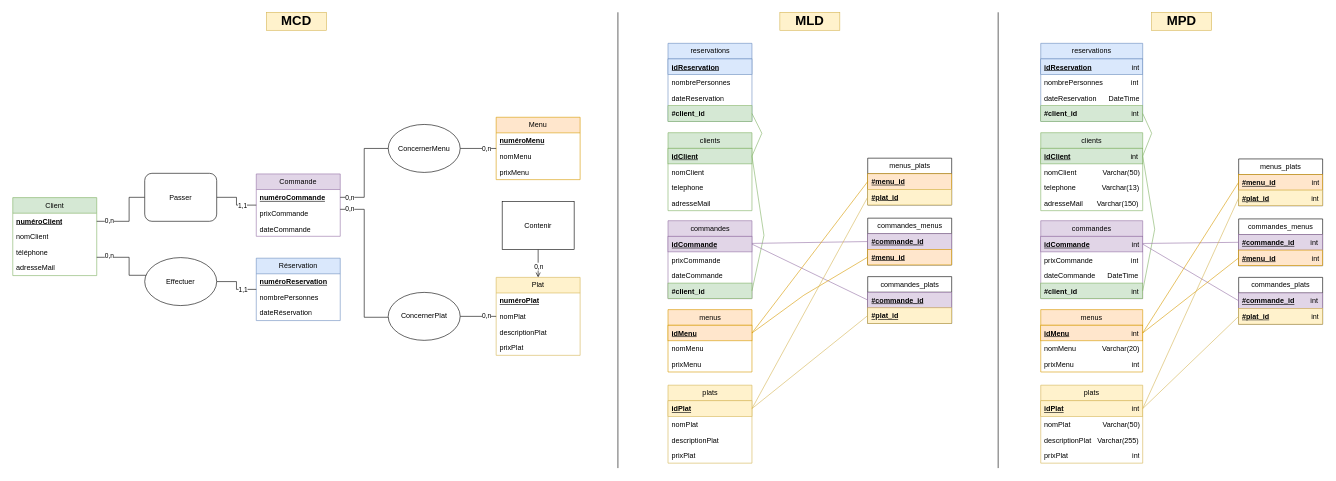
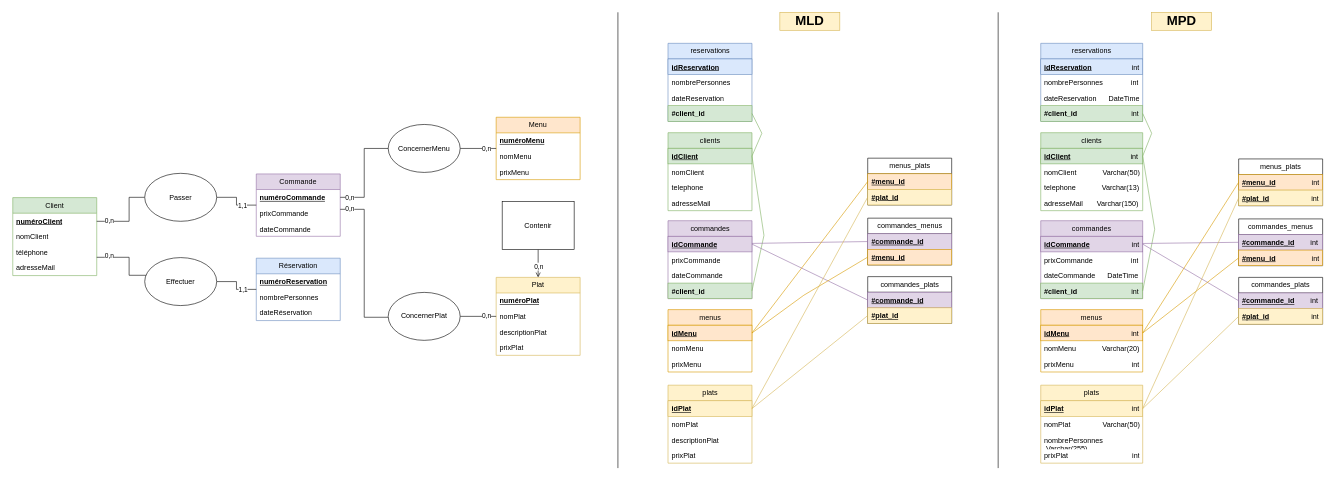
- <mxCell id="46" value="&lt;h1&gt;MCD&lt;/h1&gt;" style="text;html=1;align=center;verticalAlign=middle;whiteSpace=wrap;rounded=0;fontFamily=Helvetica;fontSize=11;labelBackgroundColor=none;fillColor=#fff2cc;strokeColor=#d6b656;" parent="1" vertex="1"><mxGeometry x="443" y="20" width="100" height="30" as="geometry" /></mxCell>
- <mxCell id="36" value="Passer" style="whiteSpace=wrap;html=1;rounded=1;" parent="1" vertex="1"><mxGeometry x="240" y="288.5" width="120" height="80" as="geometry" /></mxCell>
+ <mxCell id="36" value="Passer" style="ellipse;whiteSpace=wrap;html=1;" parent="1" vertex="1"><mxGeometry x="240" y="288.5" width="120" height="80" as="geometry" /></mxCell>
- <mxCell id="105" value="descriptionPlat&amp;nbsp; &amp;nbsp;Varchar(255)" style="text;strokeColor=none;fillColor=none;align=left;verticalAlign=top;spacingLeft=4;spacingRight=4;overflow=hidden;rotatable=0;points=[[0,0.5],[1,0.5]];portConstraint=eastwest;whiteSpace=wrap;html=1;" parent="102" vertex="1"><mxGeometry y="78" width="170" height="26" as="geometry" /></mxCell>
+ <mxCell id="105" value="nombrePersonnes&amp;nbsp; &amp;nbsp;Varchar(255)" style="text;strokeColor=none;fillColor=none;align=left;verticalAlign=top;spacingLeft=4;spacingRight=4;overflow=hidden;rotatable=0;points=[[0,0.5],[1,0.5]];portConstraint=eastwest;whiteSpace=wrap;html=1;" parent="102" vertex="1"><mxGeometry y="78" width="170" height="26" as="geometry" /></mxCell>
